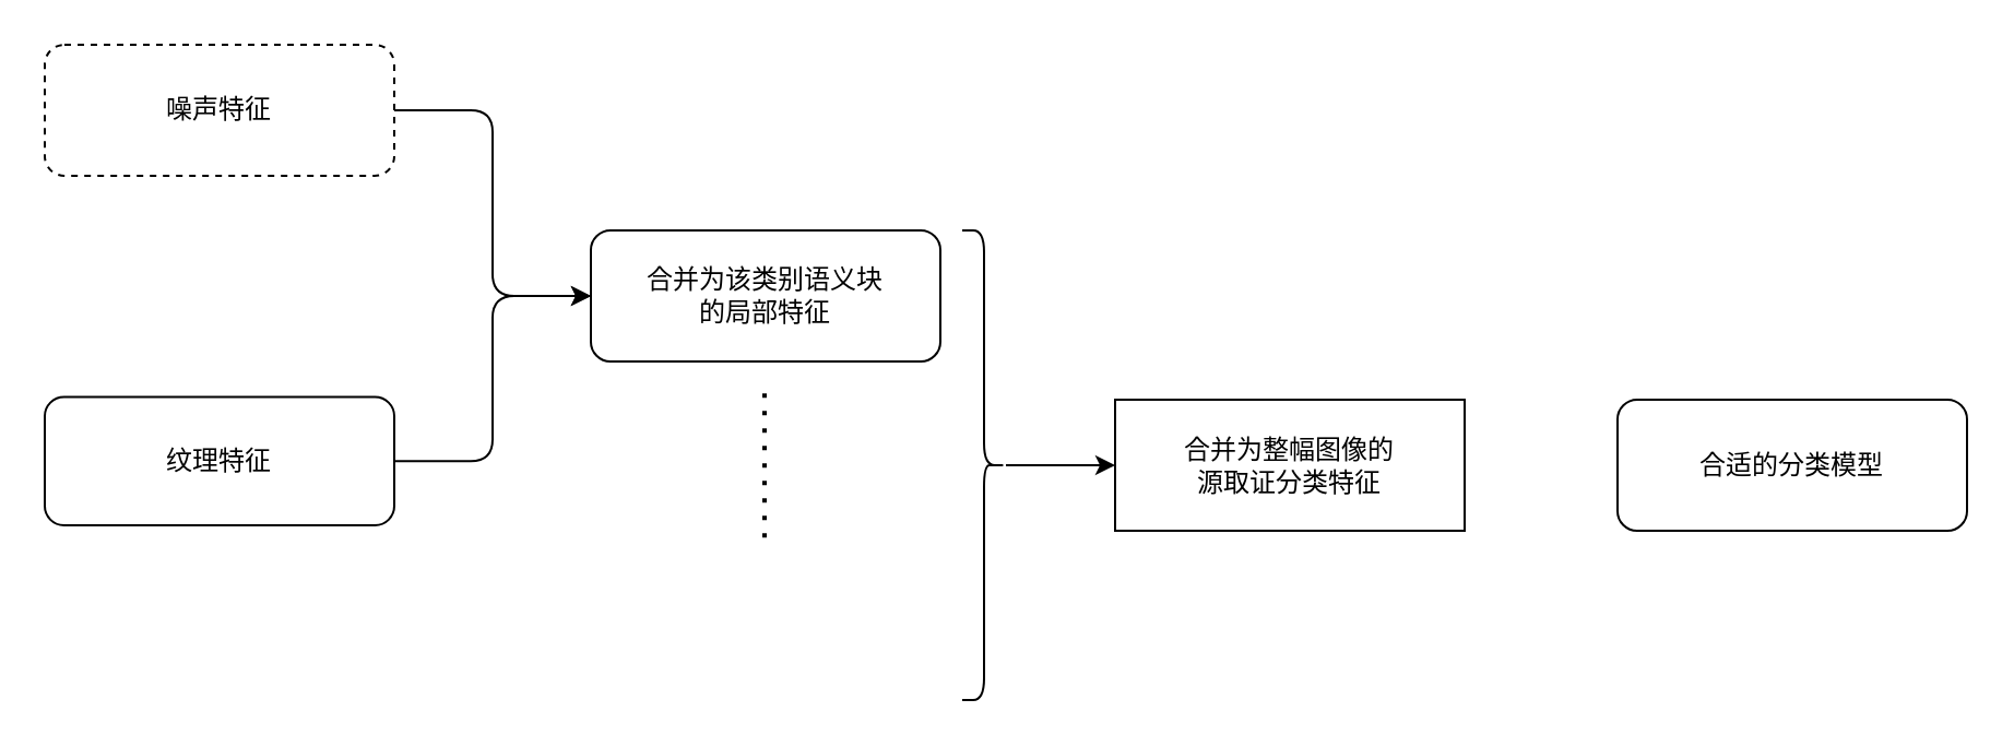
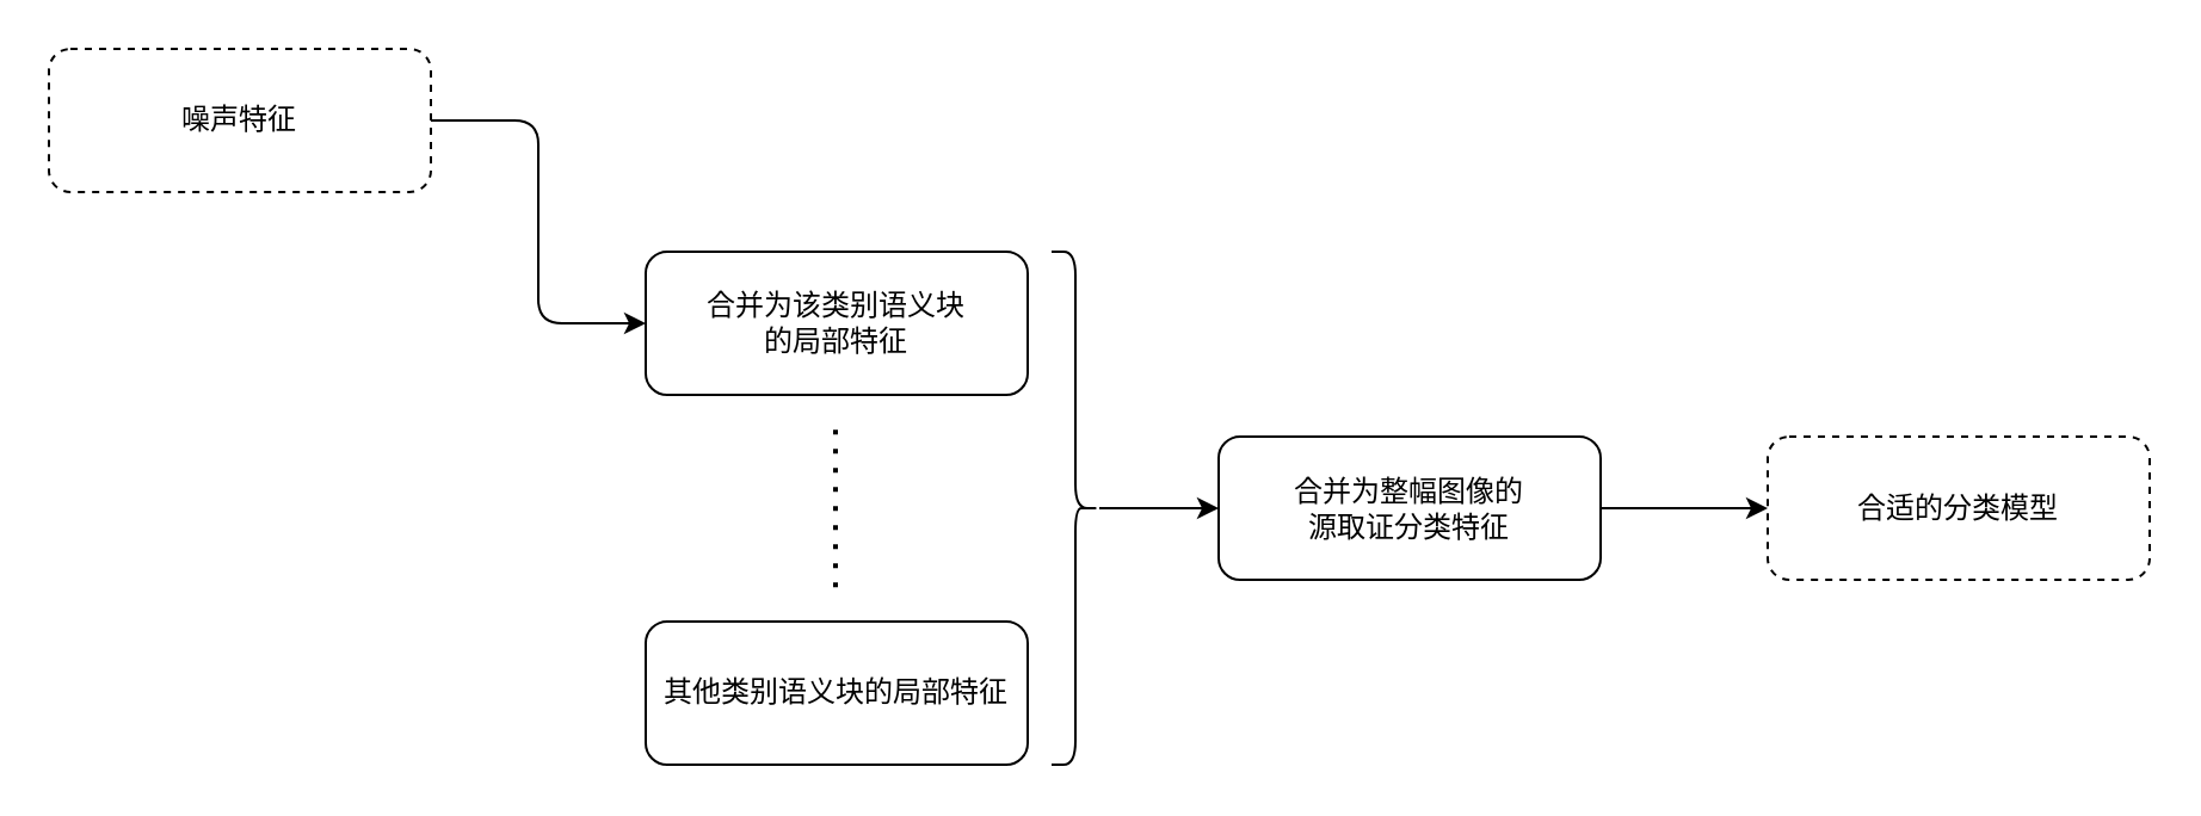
- <mxCell id="4" style="edgeStyle=orthogonalEdgeStyle;rounded=1;orthogonalLoop=1;jettySize=auto;html=1;entryX=0;entryY=0.5;entryDx=0;entryDy=0;" edge="1" parent="1" source="5" target="6"><mxGeometry relative="1" as="geometry" /></mxCell>
- <mxCell id="5" value="纹理特征" style="rounded=1;whiteSpace=wrap;html=1;" vertex="1" parent="1"><mxGeometry x="20" y="181.22" width="160" height="58.78" as="geometry" /></mxCell>
- <mxCell id="12" value="合并为整幅图像的&lt;br&gt;源取证分类特征" style="whiteSpace=wrap;html=1;rounded=0;" vertex="1" parent="1"><mxGeometry x="510" y="182.5" width="160" height="60" as="geometry" /></mxCell>
+ <mxCell id="12" value="合并为整幅图像的&lt;br&gt;源取证分类特征" style="rounded=1;whiteSpace=wrap;html=1;" vertex="1" parent="1"><mxGeometry x="510" y="182.5" width="160" height="60" as="geometry" /></mxCell>
+ <mxCell id="11" value="" style="edgeStyle=orthogonalEdgeStyle;rounded=1;orthogonalLoop=1;jettySize=auto;html=1;" edge="1" parent="1" source="12" target="13"><mxGeometry relative="1" as="geometry" /></mxCell>
- <mxCell id="13" value="合适的分类模型" style="rounded=1;whiteSpace=wrap;html=1;" vertex="1" parent="1"><mxGeometry x="740" y="182.5" width="160" height="60" as="geometry" /></mxCell>
+ <mxCell id="13" value="合适的分类模型" style="rounded=1;whiteSpace=wrap;html=1;dashed=1;" vertex="1" parent="1"><mxGeometry x="740" y="182.5" width="160" height="60" as="geometry" /></mxCell>
+ <mxCell id="7" value="其他类别语义块的局部特征" style="rounded=1;whiteSpace=wrap;html=1;" vertex="1" parent="1"><mxGeometry x="270" y="260" width="160" height="60" as="geometry" /></mxCell>
